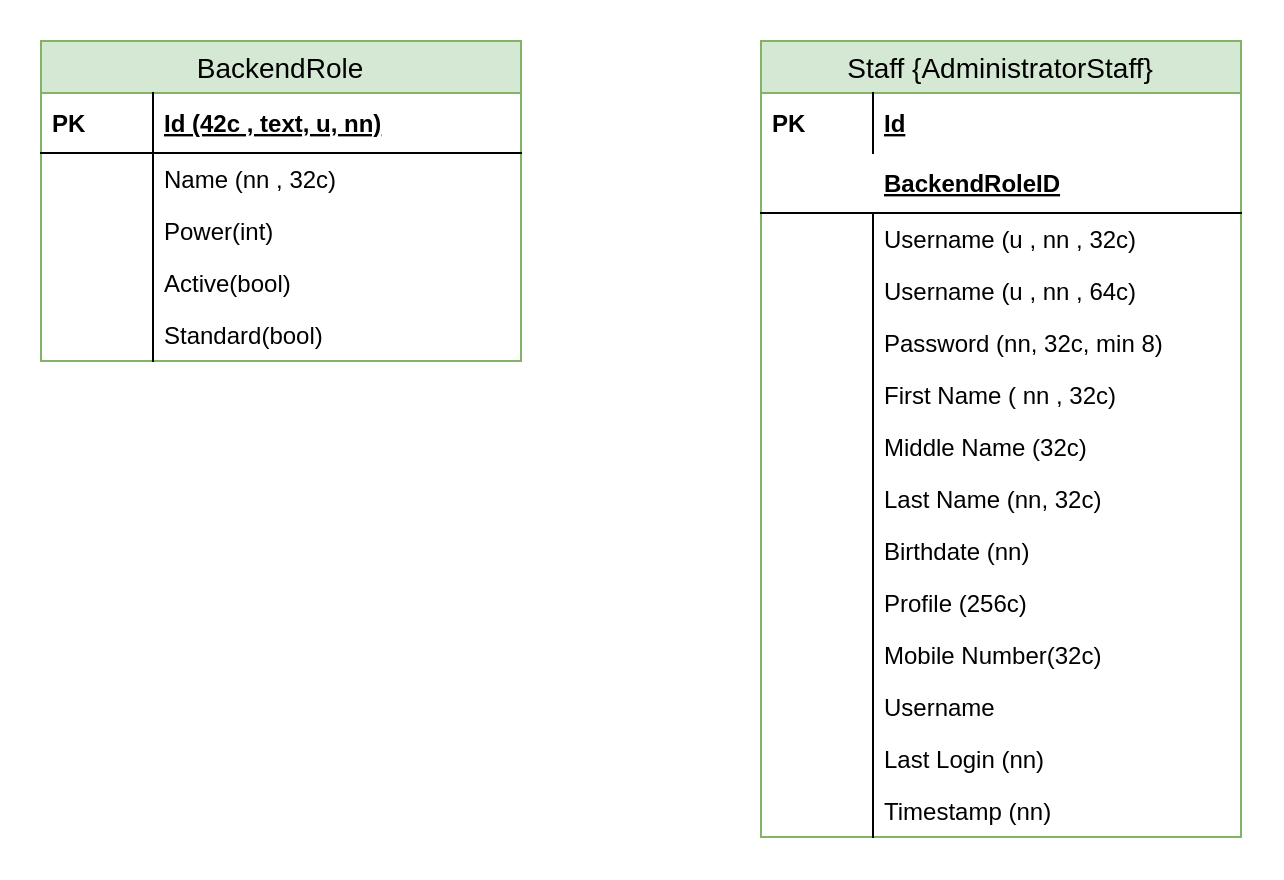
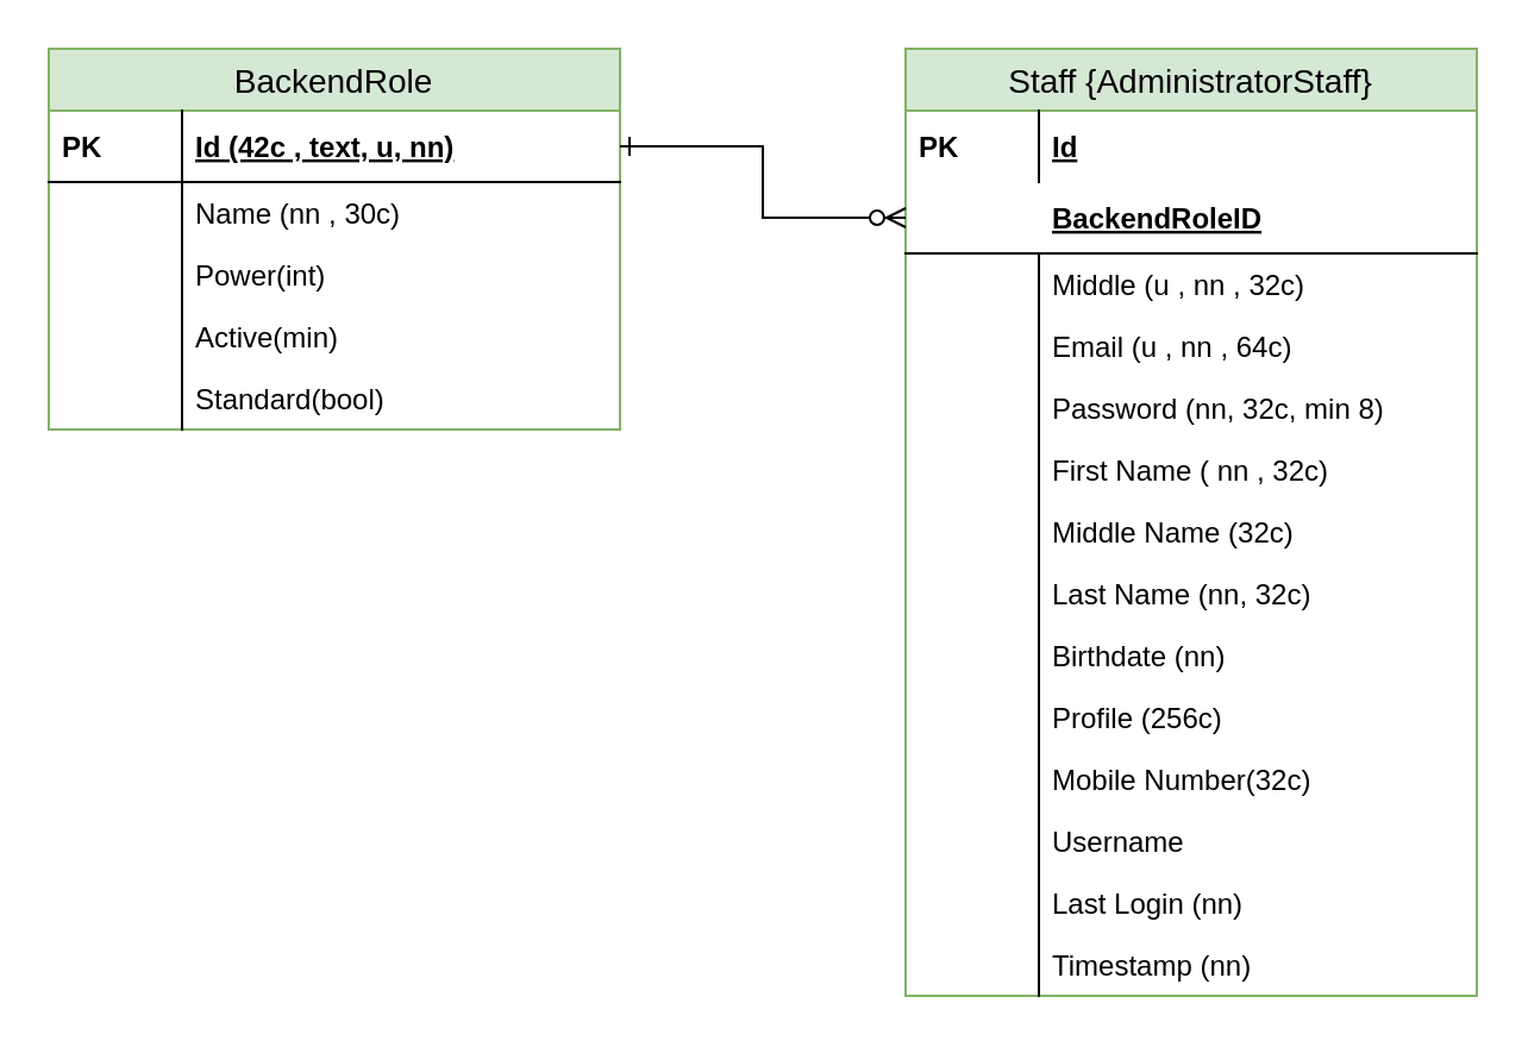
+ <mxCell id="41" style="edgeStyle=orthogonalEdgeStyle;rounded=0;orthogonalLoop=1;jettySize=auto;html=1;startArrow=ERone;startFill=0;endArrow=ERzeroToMany;endFill=1;" edge="1" parent="1" source="3" target="16"><mxGeometry relative="1" as="geometry" /></mxCell>
- <mxCell id="5" value="Name (nn , 32c)" style="shape=partialRectangle;top=0;left=0;right=0;bottom=0;align=left;verticalAlign=top;fillColor=none;spacingLeft=60;spacingRight=4;overflow=hidden;rotatable=0;points=[[0,0.5],[1,0.5]];portConstraint=eastwest;dropTarget=0;fontSize=12;" parent="2" vertex="1"><mxGeometry y="56" width="240" height="26" as="geometry" /></mxCell>
+ <mxCell id="5" value="Name (nn , 30c)" style="shape=partialRectangle;top=0;left=0;right=0;bottom=0;align=left;verticalAlign=top;fillColor=none;spacingLeft=60;spacingRight=4;overflow=hidden;rotatable=0;points=[[0,0.5],[1,0.5]];portConstraint=eastwest;dropTarget=0;fontSize=12;" parent="2" vertex="1"><mxGeometry y="56" width="240" height="26" as="geometry" /></mxCell>
- <mxCell id="17" value="Username (u , nn , 32c)" style="shape=partialRectangle;top=0;left=0;right=0;bottom=0;align=left;verticalAlign=top;fillColor=none;spacingLeft=60;spacingRight=4;overflow=hidden;rotatable=0;points=[[0,0.5],[1,0.5]];portConstraint=eastwest;dropTarget=0;fontSize=12;" vertex="1" parent="13"><mxGeometry y="86" width="240" height="26" as="geometry" /></mxCell>
+ <mxCell id="17" value="Middle (u , nn , 32c)" style="shape=partialRectangle;top=0;left=0;right=0;bottom=0;align=left;verticalAlign=top;fillColor=none;spacingLeft=60;spacingRight=4;overflow=hidden;rotatable=0;points=[[0,0.5],[1,0.5]];portConstraint=eastwest;dropTarget=0;fontSize=12;" vertex="1" parent="13"><mxGeometry y="86" width="240" height="26" as="geometry" /></mxCell>
- <mxCell id="9" value="Active(bool)" style="shape=partialRectangle;top=0;left=0;right=0;bottom=0;align=left;verticalAlign=top;fillColor=none;spacingLeft=60;spacingRight=4;overflow=hidden;rotatable=0;points=[[0,0.5],[1,0.5]];portConstraint=eastwest;dropTarget=0;fontSize=12;" parent="2" vertex="1"><mxGeometry y="108" width="240" height="26" as="geometry" /></mxCell>
+ <mxCell id="9" value="Active(min)" style="shape=partialRectangle;top=0;left=0;right=0;bottom=0;align=left;verticalAlign=top;fillColor=none;spacingLeft=60;spacingRight=4;overflow=hidden;rotatable=0;points=[[0,0.5],[1,0.5]];portConstraint=eastwest;dropTarget=0;fontSize=12;" parent="2" vertex="1"><mxGeometry y="108" width="240" height="26" as="geometry" /></mxCell>
- <mxCell id="19" value="Username (u , nn , 64c)" style="shape=partialRectangle;top=0;left=0;right=0;bottom=0;align=left;verticalAlign=top;fillColor=none;spacingLeft=60;spacingRight=4;overflow=hidden;rotatable=0;points=[[0,0.5],[1,0.5]];portConstraint=eastwest;dropTarget=0;fontSize=12;" vertex="1" parent="13"><mxGeometry y="112" width="240" height="26" as="geometry" /></mxCell>
+ <mxCell id="19" value="Email (u , nn , 64c)" style="shape=partialRectangle;top=0;left=0;right=0;bottom=0;align=left;verticalAlign=top;fillColor=none;spacingLeft=60;spacingRight=4;overflow=hidden;rotatable=0;points=[[0,0.5],[1,0.5]];portConstraint=eastwest;dropTarget=0;fontSize=12;" vertex="1" parent="13"><mxGeometry y="112" width="240" height="26" as="geometry" /></mxCell>
